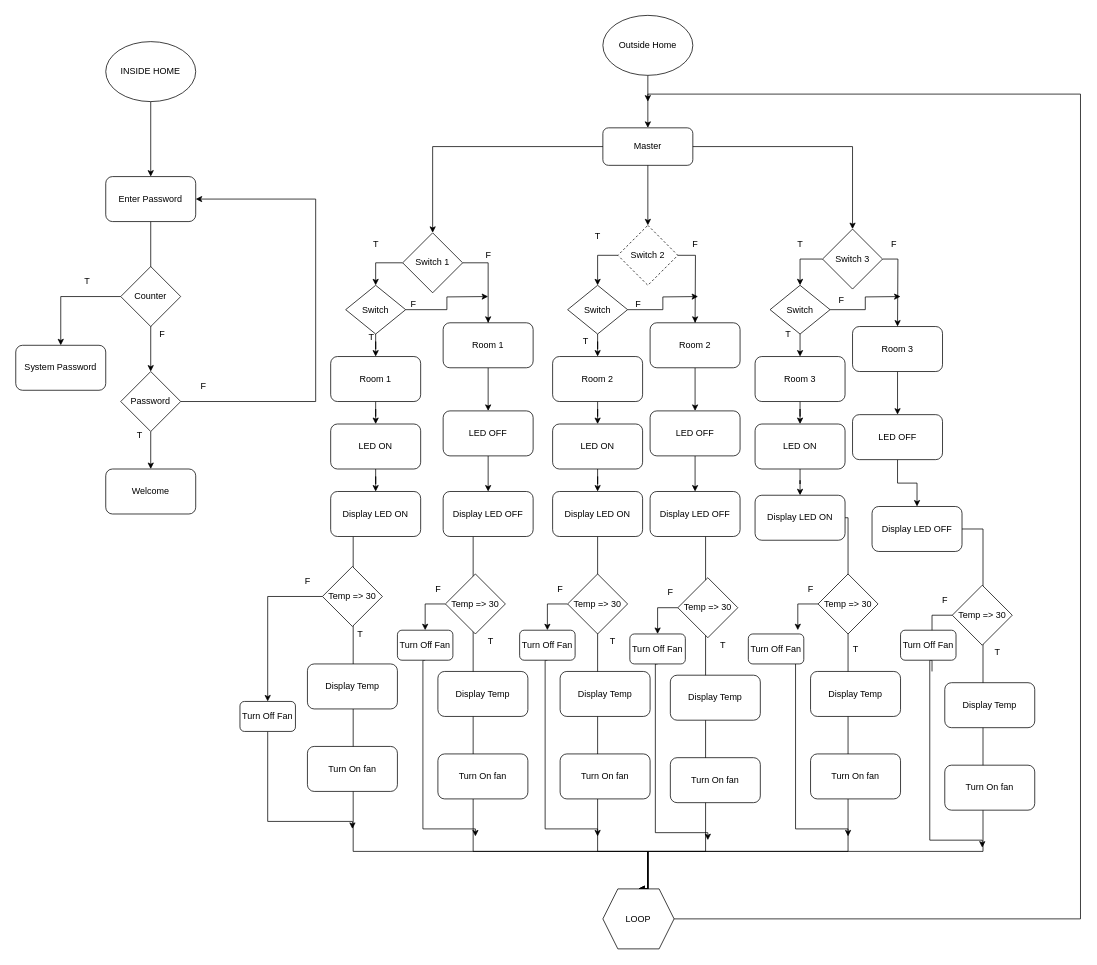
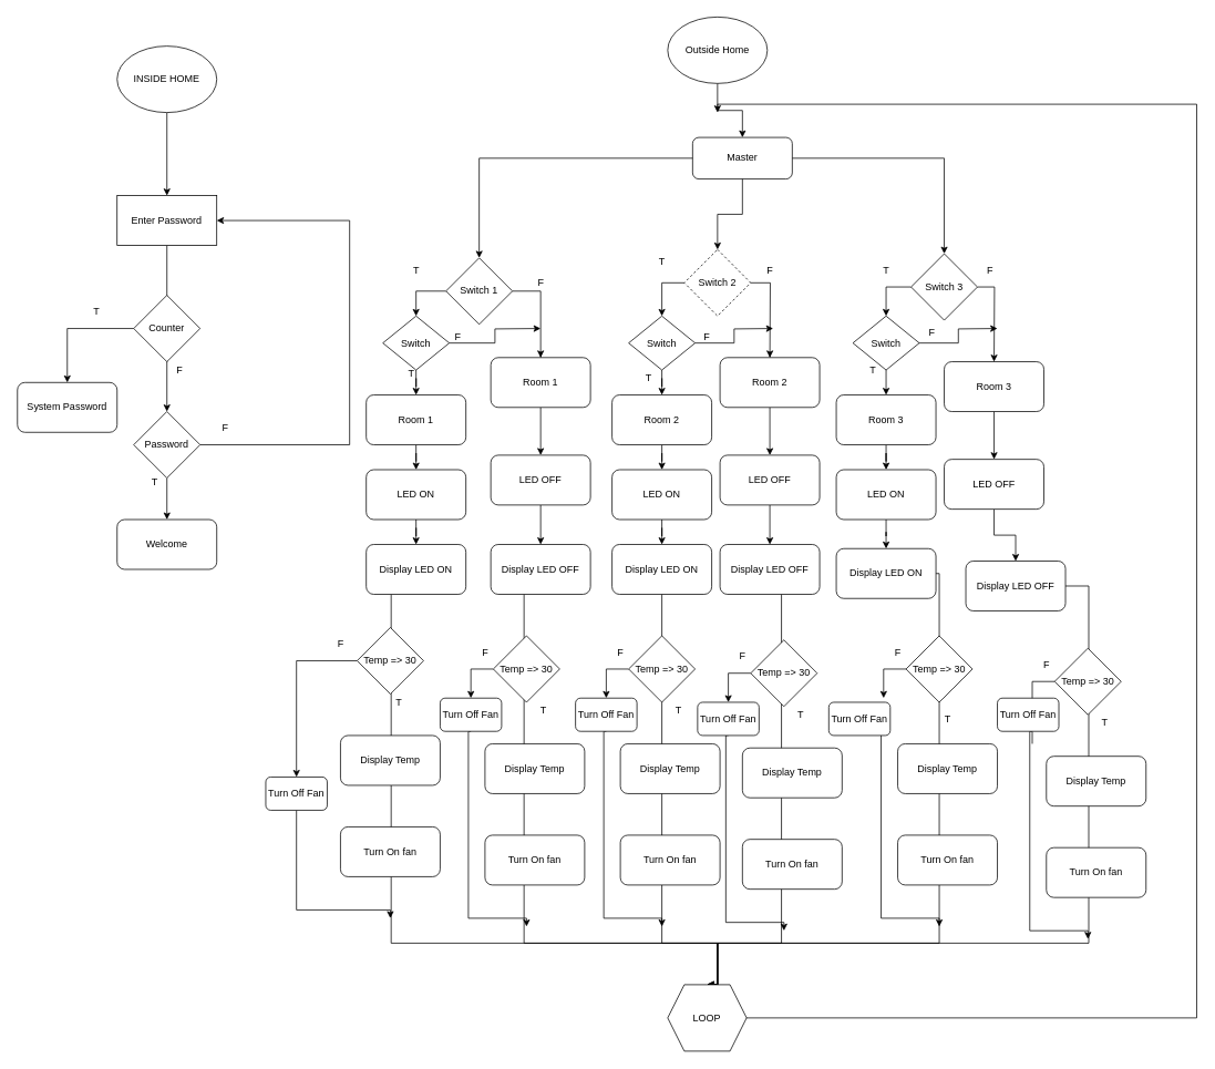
- <mxCell id="15" value="Master" style="rounded=1;whiteSpace=wrap;html=1;" parent="1" vertex="1"><mxGeometry x="803" y="170" width="120" height="50" as="geometry" /></mxCell>
+ <mxCell id="15" value="Master" style="rounded=1;whiteSpace=wrap;html=1;" parent="1" vertex="1"><mxGeometry x="833" y="165" width="120" height="50" as="geometry" /></mxCell>
- <mxCell id="5" value="Enter Password" style="rounded=1;whiteSpace=wrap;html=1;" parent="1" vertex="1"><mxGeometry x="140" y="235" width="120" height="60" as="geometry" /></mxCell>
+ <mxCell id="5" value="Enter Password" style="whiteSpace=wrap;html=1;rounded=0;" parent="1" vertex="1"><mxGeometry x="140" y="235" width="120" height="60" as="geometry" /></mxCell>
